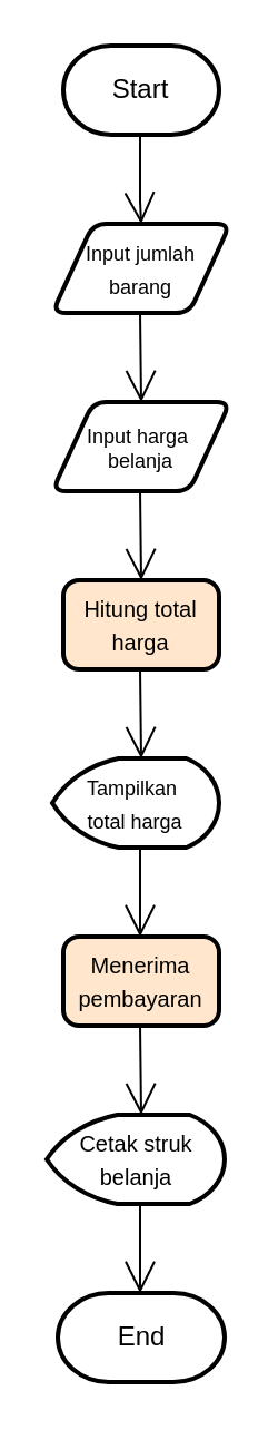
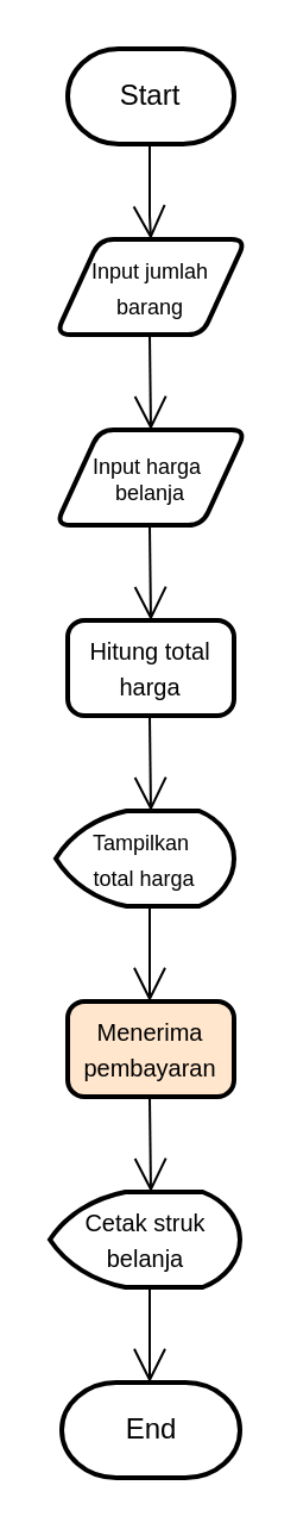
- <mxCell id="7" value="&lt;font style=&quot;font-size: 10px;&quot;&gt;Hitung total harga&lt;/font&gt;" style="rounded=1;whiteSpace=wrap;html=1;absoluteArcSize=1;arcSize=14;strokeWidth=2;fillColor=#ffe6cc;" vertex="1" parent="1"><mxGeometry x="28" y="260" width="70" height="40" as="geometry" /></mxCell>
+ <mxCell id="7" value="&lt;font style=&quot;font-size: 10px;&quot;&gt;Hitung total harga&lt;/font&gt;" style="rounded=1;whiteSpace=wrap;html=1;absoluteArcSize=1;arcSize=14;strokeWidth=2;" vertex="1" parent="1"><mxGeometry x="28" y="260" width="70" height="40" as="geometry" /></mxCell>
